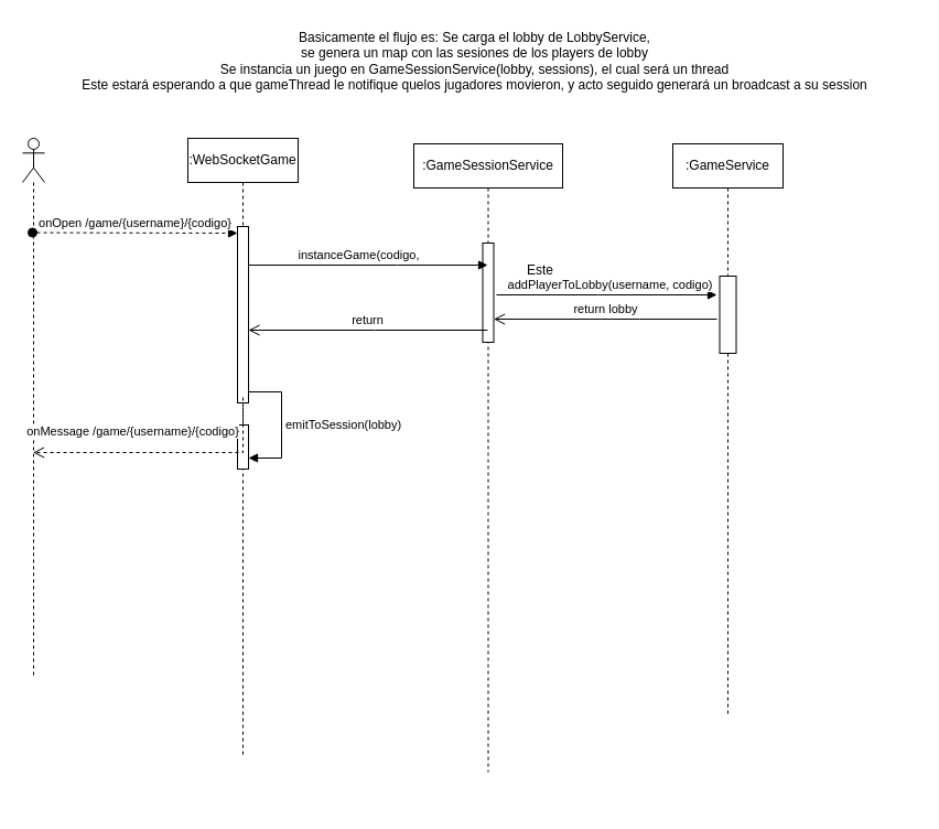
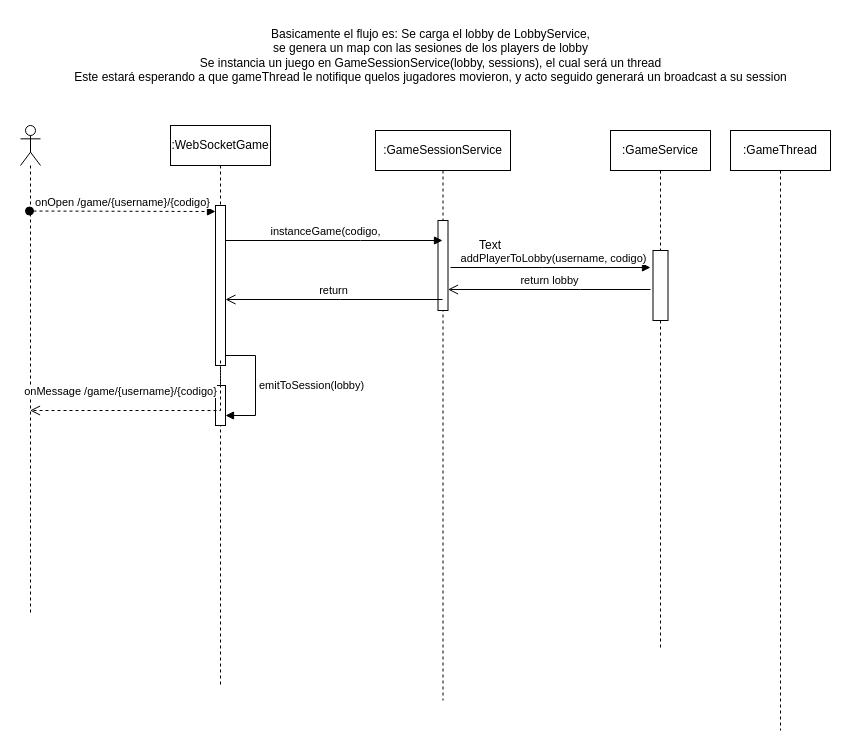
- <mxCell id="18" value="Este" style="text;html=1;strokeColor=none;fillColor=none;align=center;verticalAlign=middle;whiteSpace=wrap;rounded=0;" vertex="1" parent="1"><mxGeometry x="460" y="230" width="60" height="30" as="geometry" /></mxCell>
+ <mxCell id="18" value="Text" style="text;html=1;strokeColor=none;fillColor=none;align=center;verticalAlign=middle;whiteSpace=wrap;rounded=0;" vertex="1" parent="1"><mxGeometry x="460" y="230" width="60" height="30" as="geometry" /></mxCell>
+ <mxCell id="16" value=":GameThread" style="shape=umlLifeline;perimeter=lifelinePerimeter;whiteSpace=wrap;html=1;container=0;dropTarget=0;collapsible=0;recursiveResize=0;outlineConnect=0;portConstraint=eastwest;newEdgeStyle={&quot;edgeStyle&quot;:&quot;elbowEdgeStyle&quot;,&quot;elbow&quot;:&quot;vertical&quot;,&quot;curved&quot;:0,&quot;rounded&quot;:0};" parent="1" vertex="1"><mxGeometry x="730" y="130" width="100" height="600" as="geometry" /></mxCell>
